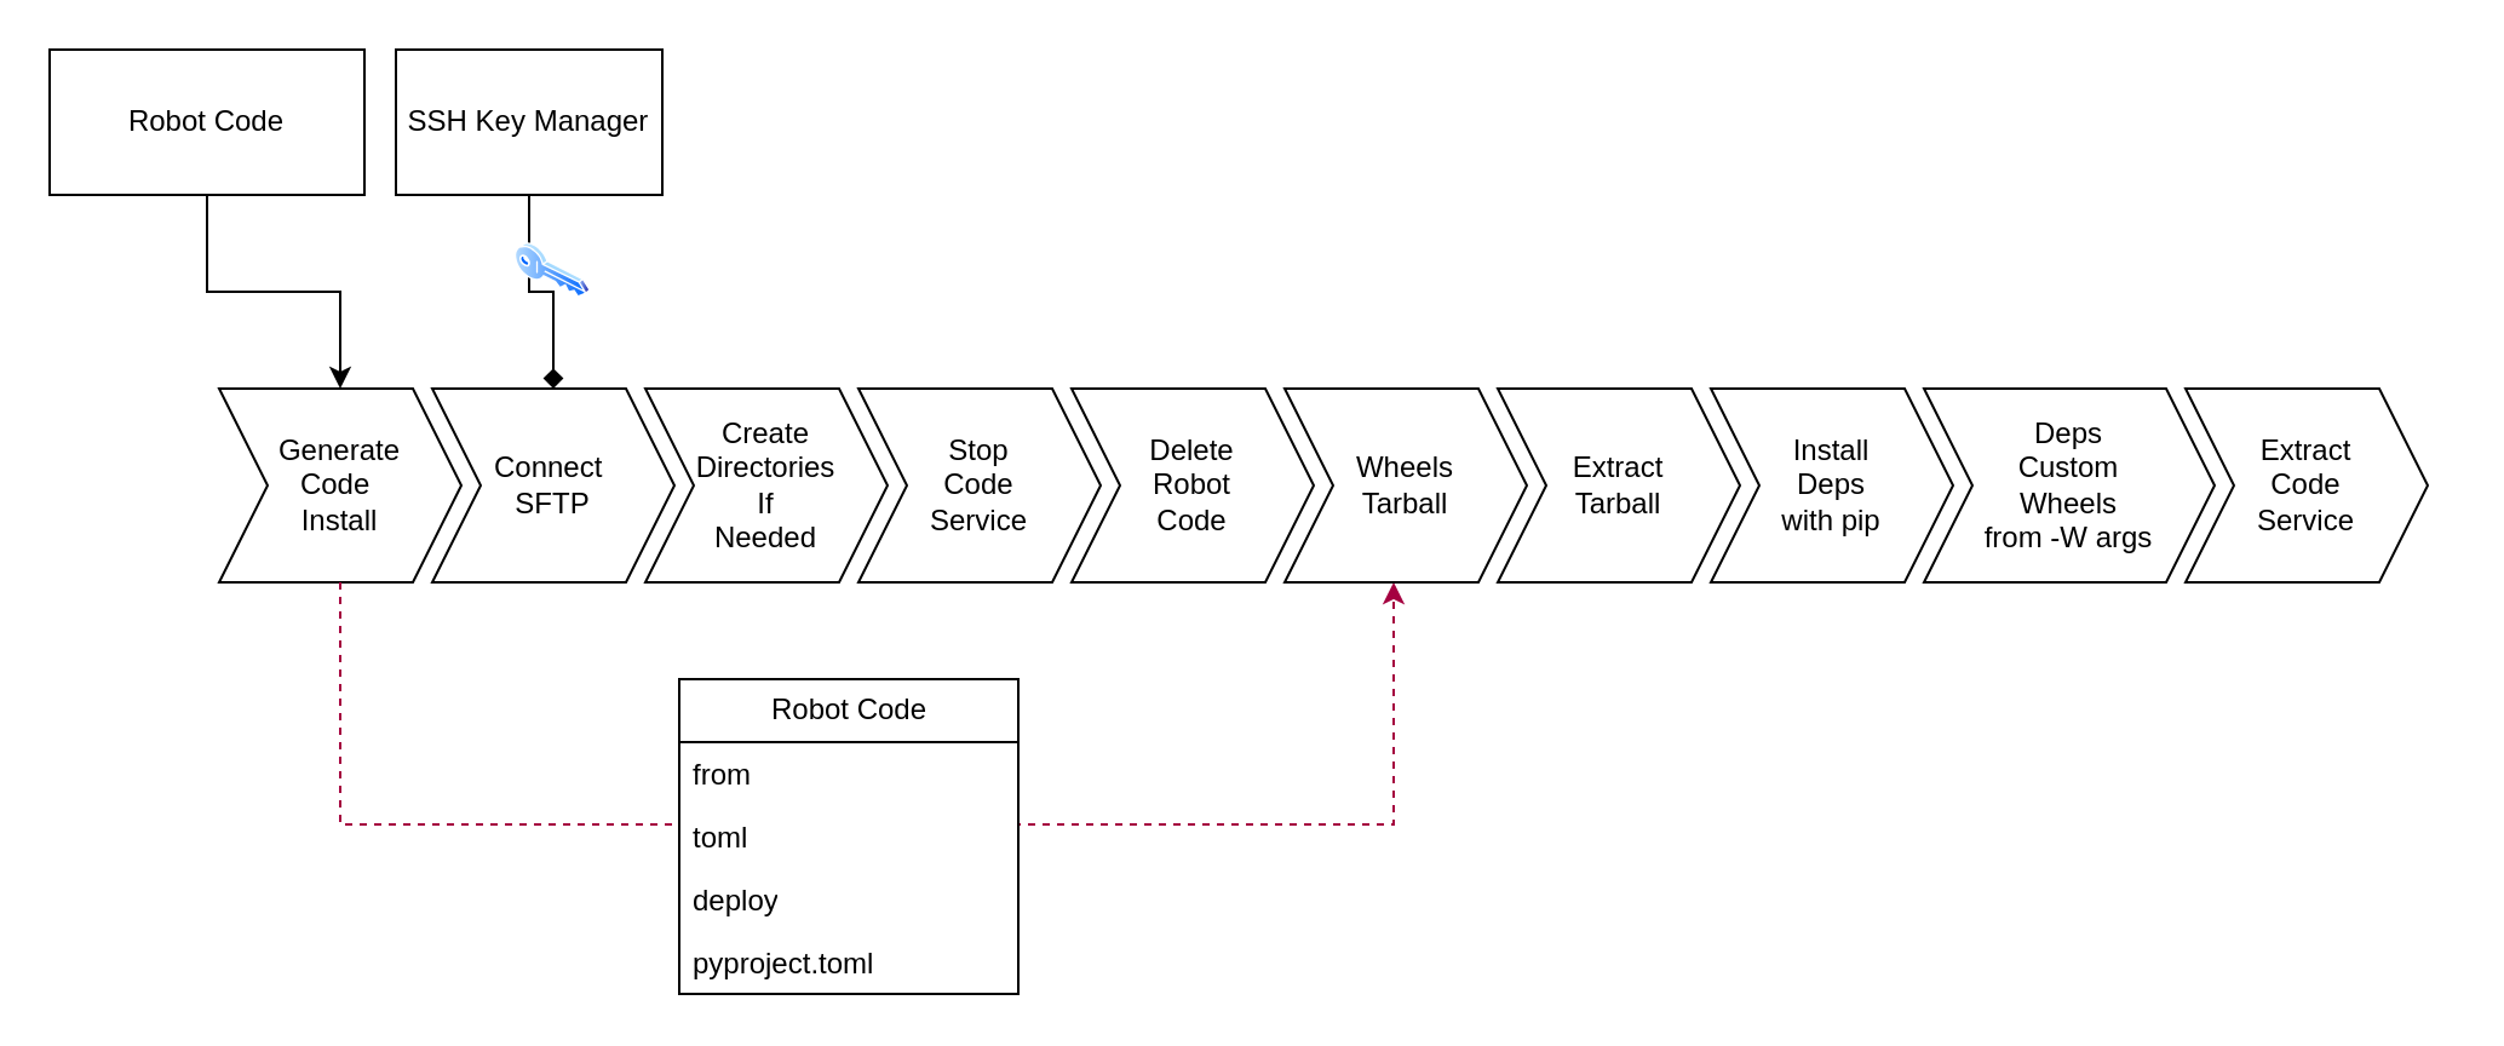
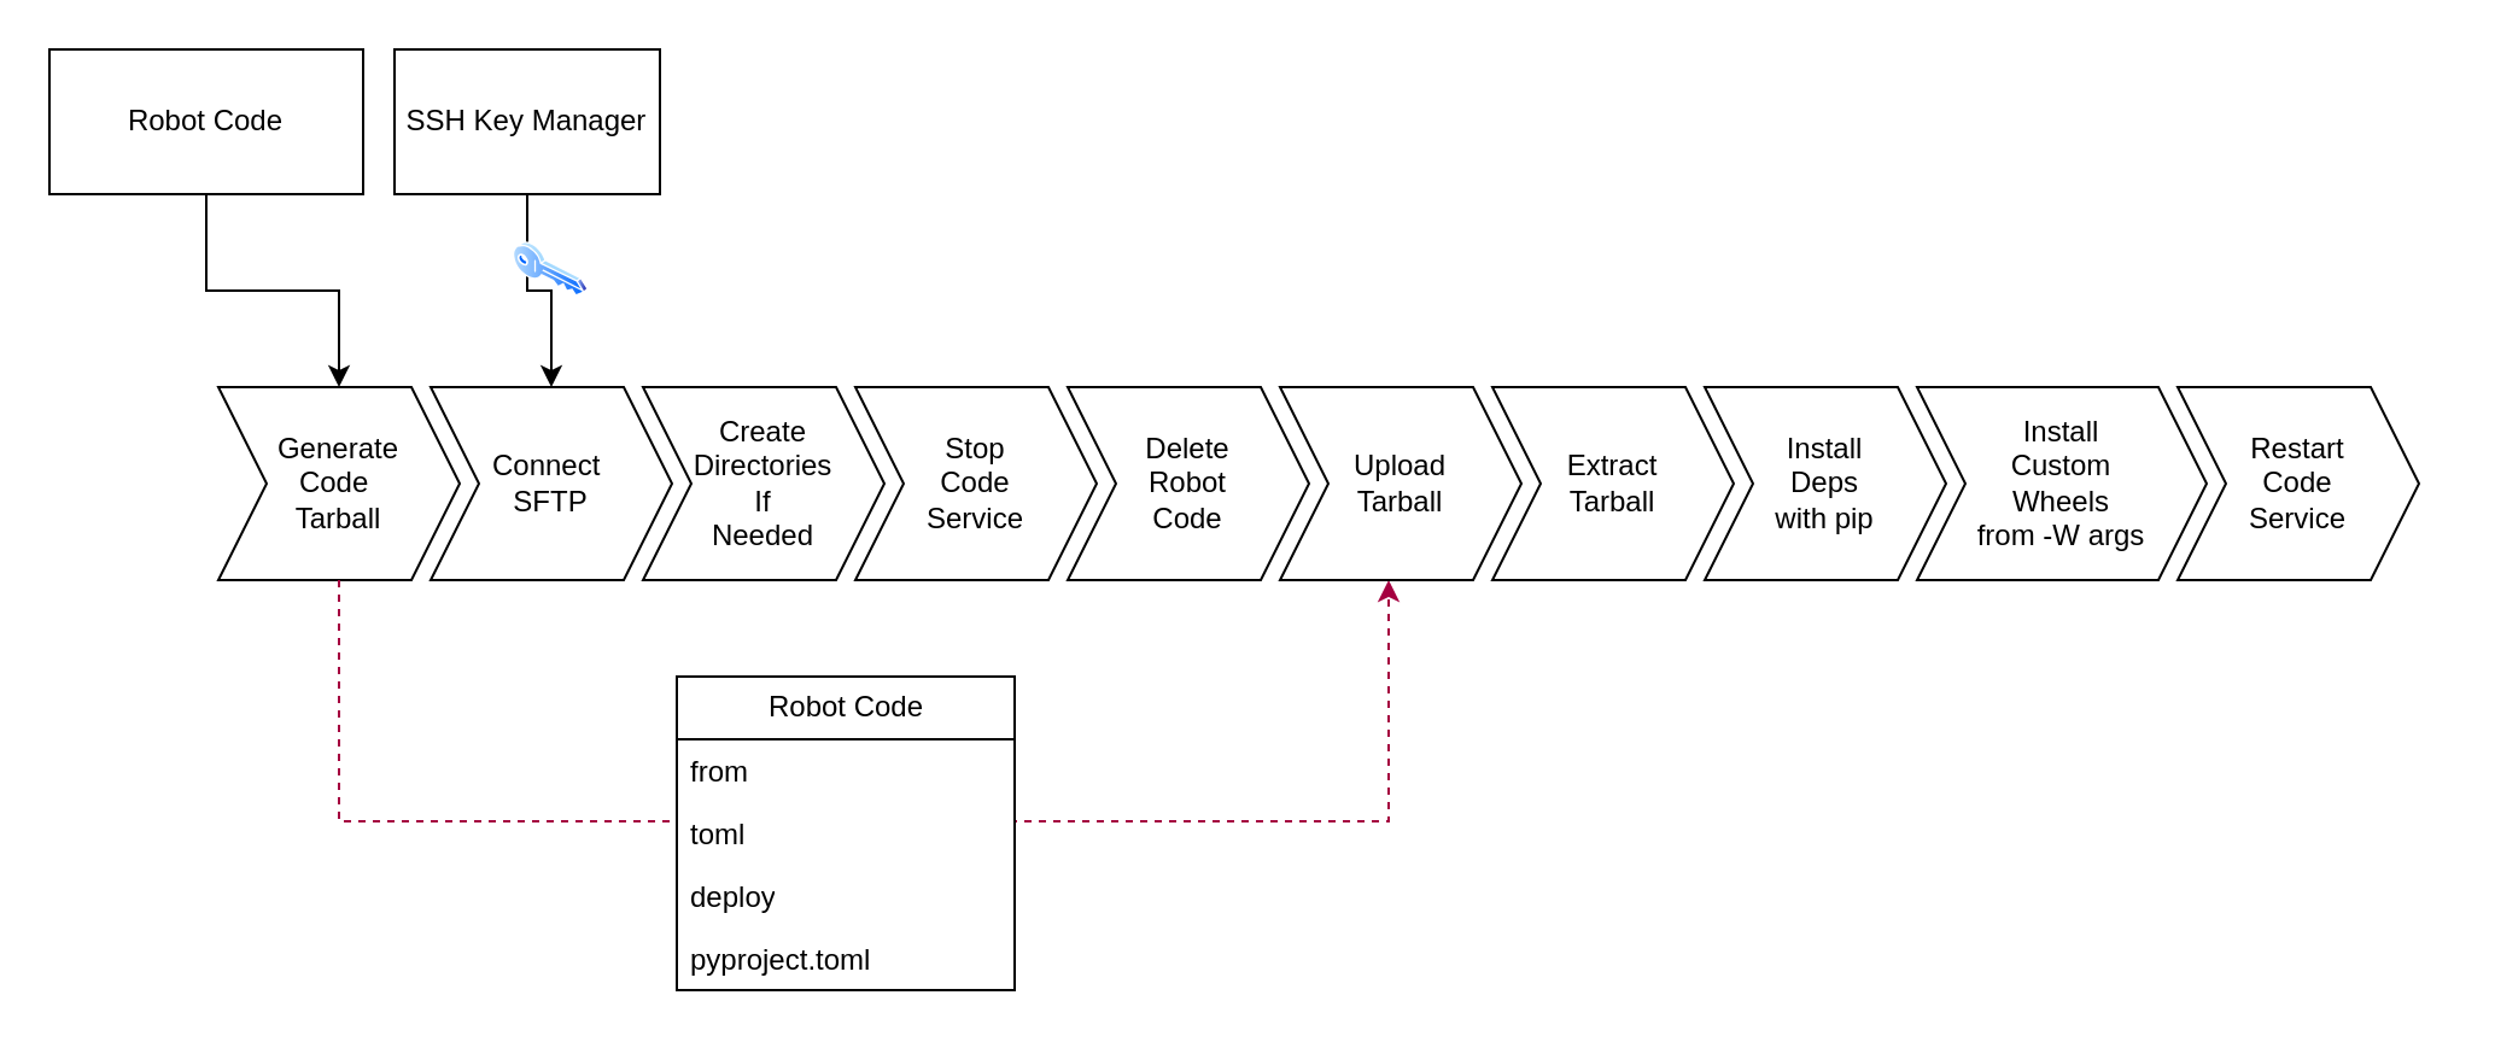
- <mxCell id="14" style="edgeStyle=orthogonalEdgeStyle;rounded=0;orthogonalLoop=1;jettySize=auto;html=1;endArrow=diamond;" edge="1" parent="1" source="15" target="4"><mxGeometry relative="1" as="geometry" /></mxCell>
+ <mxCell id="14" style="edgeStyle=orthogonalEdgeStyle;rounded=0;orthogonalLoop=1;jettySize=auto;html=1;" edge="1" parent="1" source="15" target="4"><mxGeometry relative="1" as="geometry" /></mxCell>
- <mxCell id="3" value="&lt;div&gt;Generate&lt;/div&gt;&lt;div&gt;Code&amp;nbsp;&lt;/div&gt;&lt;div&gt;Install&lt;/div&gt;" style="shape=step;perimeter=stepPerimeter;fixedSize=1;points=[];whiteSpace=wrap;html=1;" vertex="1" parent="2"><mxGeometry x="10" y="10" width="100" height="80" as="geometry" /></mxCell>
+ <mxCell id="3" value="&lt;div&gt;Generate&lt;/div&gt;&lt;div&gt;Code&amp;nbsp;&lt;/div&gt;&lt;div&gt;Tarball&lt;/div&gt;" style="shape=step;perimeter=stepPerimeter;fixedSize=1;points=[];whiteSpace=wrap;html=1;" vertex="1" parent="2"><mxGeometry x="10" y="10" width="100" height="80" as="geometry" /></mxCell>
- <mxCell id="9" value="&lt;div&gt;Wheels&lt;/div&gt;&lt;div&gt;Tarball&lt;/div&gt;" style="shape=step;perimeter=stepPerimeter;fixedSize=1;points=[];whiteSpace=wrap;html=1;" vertex="1" parent="2"><mxGeometry x="450" y="10" width="100" height="80" as="geometry" /></mxCell>
+ <mxCell id="9" value="&lt;div&gt;Upload&lt;/div&gt;&lt;div&gt;Tarball&lt;/div&gt;" style="shape=step;perimeter=stepPerimeter;fixedSize=1;points=[];whiteSpace=wrap;html=1;" vertex="1" parent="2"><mxGeometry x="450" y="10" width="100" height="80" as="geometry" /></mxCell>
- <mxCell id="12" value="&lt;div&gt;Deps&lt;/div&gt;&lt;div&gt;Custom&lt;/div&gt;&lt;div&gt;Wheels&lt;/div&gt;&lt;div&gt;from -W args&lt;/div&gt;" style="shape=step;perimeter=stepPerimeter;whiteSpace=wrap;html=1;fixedSize=1;" vertex="1" parent="2"><mxGeometry x="714" y="10" width="120" height="80" as="geometry" /></mxCell>
+ <mxCell id="12" value="&lt;div&gt;Install&lt;/div&gt;&lt;div&gt;Custom&lt;/div&gt;&lt;div&gt;Wheels&lt;/div&gt;&lt;div&gt;from -W args&lt;/div&gt;" style="shape=step;perimeter=stepPerimeter;whiteSpace=wrap;html=1;fixedSize=1;" vertex="1" parent="2"><mxGeometry x="714" y="10" width="120" height="80" as="geometry" /></mxCell>
- <mxCell id="13" value="&lt;div&gt;Extract&lt;/div&gt;&lt;div&gt;Code&lt;/div&gt;&lt;div&gt;Service&lt;/div&gt;" style="shape=step;perimeter=stepPerimeter;fixedSize=1;points=[];whiteSpace=wrap;html=1;shadow=0;" vertex="1" parent="2"><mxGeometry x="822" y="10" width="100" height="80" as="geometry" /></mxCell>
+ <mxCell id="13" value="&lt;div&gt;Restart&lt;/div&gt;&lt;div&gt;Code&lt;/div&gt;&lt;div&gt;Service&lt;/div&gt;" style="shape=step;perimeter=stepPerimeter;fixedSize=1;points=[];whiteSpace=wrap;html=1;shadow=0;" vertex="1" parent="2"><mxGeometry x="822" y="10" width="100" height="80" as="geometry" /></mxCell>
